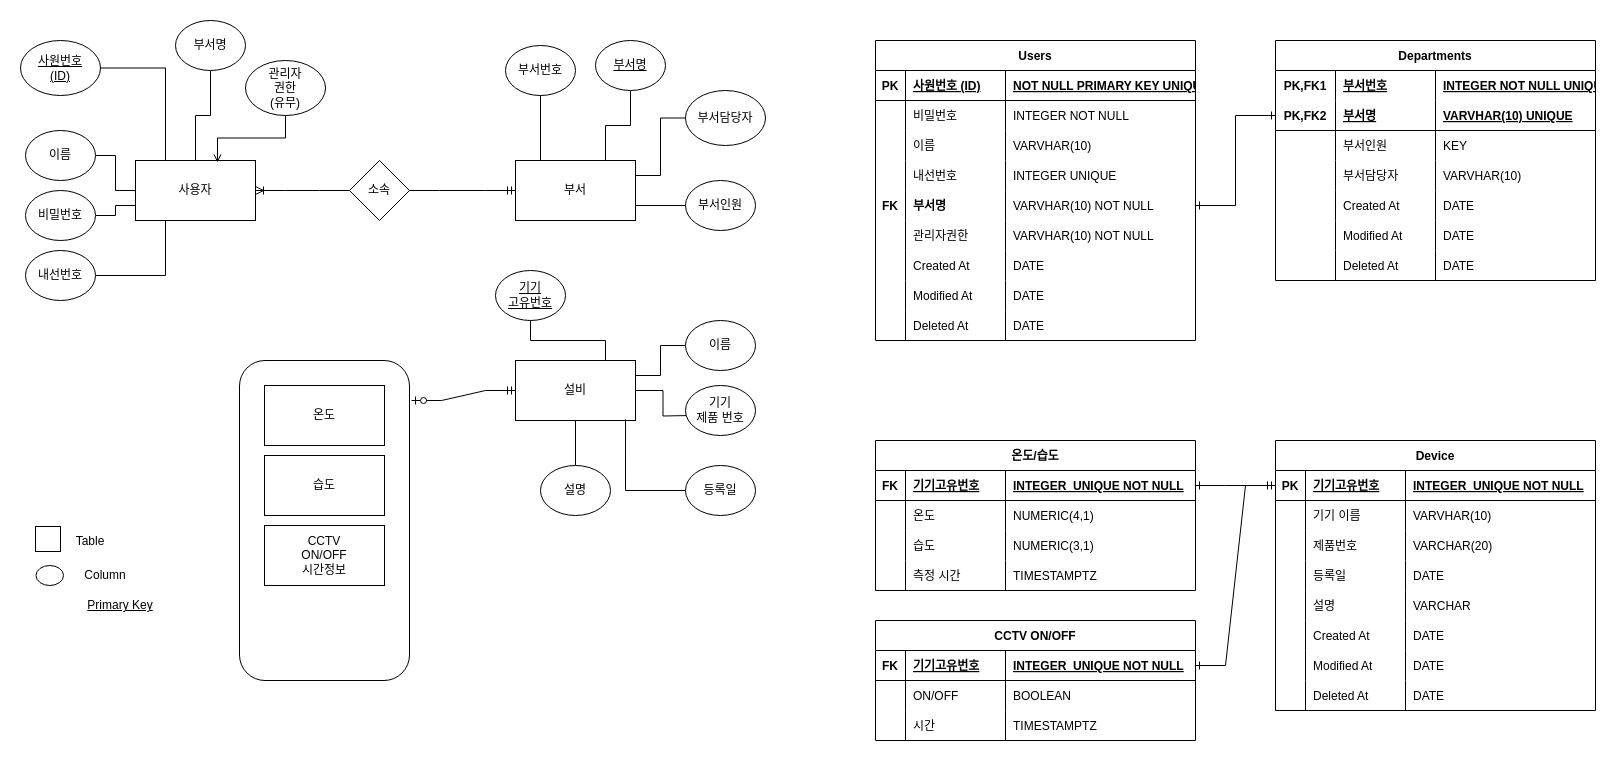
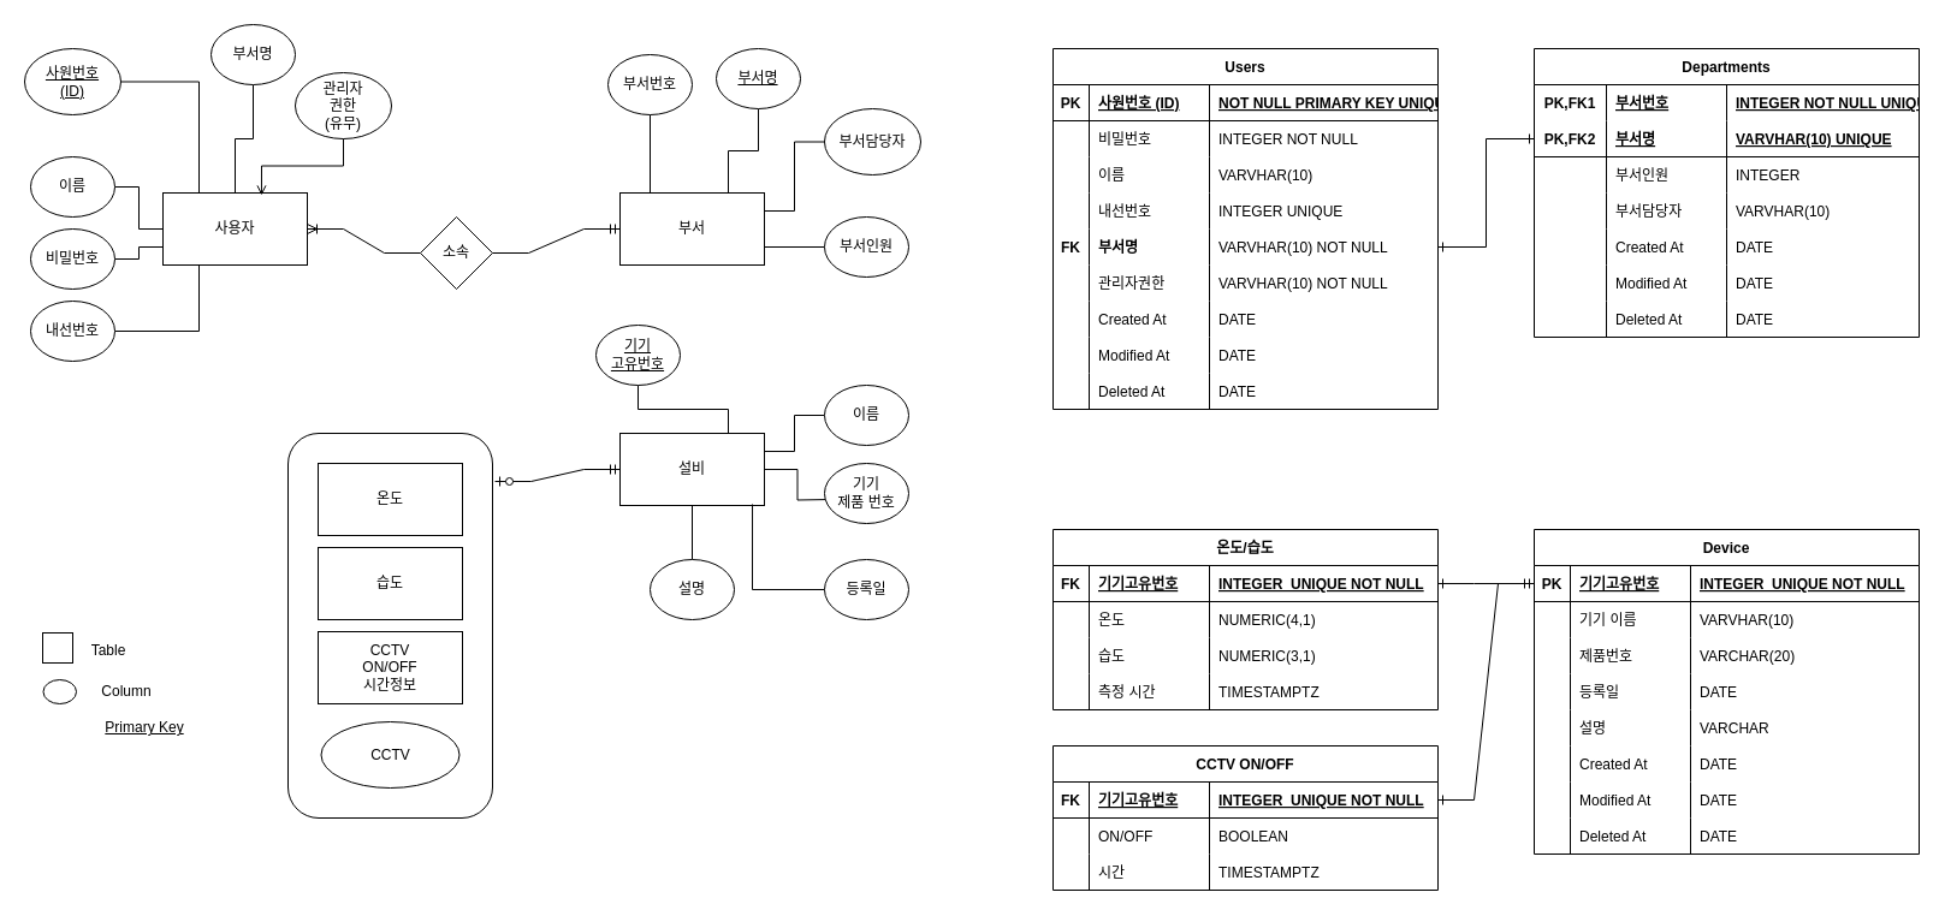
- <mxCell id="97" value="KEY" style="shape=partialRectangle;connectable=0;fillColor=none;top=0;left=0;bottom=0;right=0;align=left;spacingLeft=6;overflow=hidden;" vertex="1" parent="94"><mxGeometry x="160" width="160" height="30" as="geometry"><mxRectangle width="160" height="30" as="alternateBounds" /></mxGeometry></mxCell>
+ <mxCell id="97" value="INTEGER" style="shape=partialRectangle;connectable=0;fillColor=none;top=0;left=0;bottom=0;right=0;align=left;spacingLeft=6;overflow=hidden;" vertex="1" parent="94"><mxGeometry x="160" width="160" height="30" as="geometry"><mxRectangle width="160" height="30" as="alternateBounds" /></mxGeometry></mxCell>
- <mxCell id="44" value="소속" style="rhombus;whiteSpace=wrap;html=1;" vertex="1" parent="1"><mxGeometry x="349" y="160" width="60" height="60" as="geometry" /></mxCell>
+ <mxCell id="44" value="소속" style="rhombus;whiteSpace=wrap;html=1;" vertex="1" parent="1"><mxGeometry x="349" y="180" width="60" height="60" as="geometry" /></mxCell>
+ <mxCell id="14" value="CCTV" style="ellipse;whiteSpace=wrap;html=1;" parent="1" vertex="1"><mxGeometry x="266.5" y="600" width="115" height="55" as="geometry" /></mxCell>
